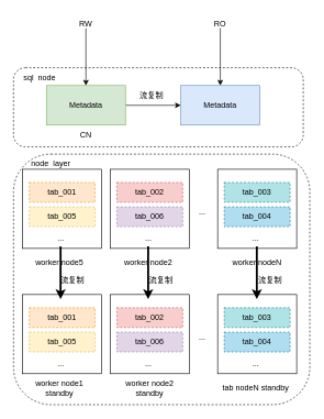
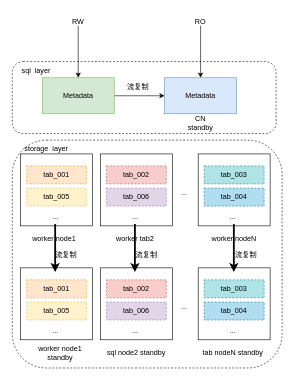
- <mxCell id="50" value="sql&amp;nbsp; node" style="text;html=1;strokeColor=none;fillColor=none;align=center;verticalAlign=middle;whiteSpace=wrap;rounded=0;dashed=1;" vertex="1" parent="1"><mxGeometry x="30" y="102" width="60" height="30" as="geometry" /></mxCell>
+ <mxCell id="50" value="sql&amp;nbsp; layer" style="text;html=1;strokeColor=none;fillColor=none;align=center;verticalAlign=middle;whiteSpace=wrap;rounded=0;dashed=1;" vertex="1" parent="1"><mxGeometry x="30" y="102" width="60" height="30" as="geometry" /></mxCell>
- <mxCell id="6" value="CN" style="text;html=1;strokeColor=none;fillColor=none;align=center;verticalAlign=middle;whiteSpace=wrap;rounded=0;dashed=1;" vertex="1" parent="1"><mxGeometry x="100" y="189" width="60" height="30" as="geometry" /></mxCell>
+ <mxCell id="7" value="CN standby" style="text;html=1;strokeColor=none;fillColor=none;align=center;verticalAlign=middle;whiteSpace=wrap;rounded=0;dashed=1;" vertex="1" parent="1"><mxGeometry x="304" y="189" width="60" height="30" as="geometry" /></mxCell>
- <mxCell id="51" value="node&amp;nbsp; layer" style="text;html=1;strokeColor=none;fillColor=none;align=center;verticalAlign=middle;whiteSpace=wrap;rounded=0;dashed=1;" vertex="1" parent="1"><mxGeometry x="34" y="233" width="86" height="30" as="geometry" /></mxCell>
+ <mxCell id="51" value="storage&amp;nbsp; layer" style="text;html=1;strokeColor=none;fillColor=none;align=center;verticalAlign=middle;whiteSpace=wrap;rounded=0;dashed=1;" vertex="1" parent="1"><mxGeometry x="34" y="233" width="86" height="30" as="geometry" /></mxCell>
- <mxCell id="27" value="worker node5" style="text;html=1;strokeColor=none;fillColor=none;align=center;verticalAlign=middle;whiteSpace=wrap;rounded=0;dashed=1;" vertex="1" parent="1"><mxGeometry x="40" y="383" width="100" height="30" as="geometry" /></mxCell>
+ <mxCell id="27" value="worker node1" style="text;html=1;strokeColor=none;fillColor=none;align=center;verticalAlign=middle;whiteSpace=wrap;rounded=0;dashed=1;" vertex="1" parent="1"><mxGeometry x="40" y="383" width="100" height="30" as="geometry" /></mxCell>
- <mxCell id="28" value="worker node2" style="text;html=1;strokeColor=none;fillColor=none;align=center;verticalAlign=middle;whiteSpace=wrap;rounded=0;dashed=1;" vertex="1" parent="1"><mxGeometry x="180" y="383" width="90" height="30" as="geometry" /></mxCell>
+ <mxCell id="28" value="worker tab2" style="text;html=1;strokeColor=none;fillColor=none;align=center;verticalAlign=middle;whiteSpace=wrap;rounded=0;dashed=1;" vertex="1" parent="1"><mxGeometry x="180" y="383" width="90" height="30" as="geometry" /></mxCell>
- <mxCell id="43" value="worker node1 standby" style="text;html=1;strokeColor=none;fillColor=none;align=center;verticalAlign=middle;whiteSpace=wrap;rounded=0;dashed=1;" vertex="1" parent="1"><mxGeometry x="30" y="573" width="120" height="30" as="geometry" /></mxCell>
+ <mxCell id="43" value="worker node1 standby" style="text;html=1;strokeColor=none;fillColor=none;align=center;verticalAlign=middle;whiteSpace=wrap;rounded=0;dashed=1;" vertex="1" parent="1"><mxGeometry x="40" y="573" width="120" height="30" as="geometry" /></mxCell>
- <mxCell id="52" value="worker node2 standby" style="text;html=1;strokeColor=none;fillColor=none;align=center;verticalAlign=middle;whiteSpace=wrap;rounded=0;dashed=1;" vertex="1" parent="1"><mxGeometry x="167" y="573" width="120" height="30" as="geometry" /></mxCell>
+ <mxCell id="52" value="sql node2 standby" style="text;html=1;strokeColor=none;fillColor=none;align=center;verticalAlign=middle;whiteSpace=wrap;rounded=0;dashed=1;" vertex="1" parent="1"><mxGeometry x="167" y="573" width="120" height="30" as="geometry" /></mxCell>
